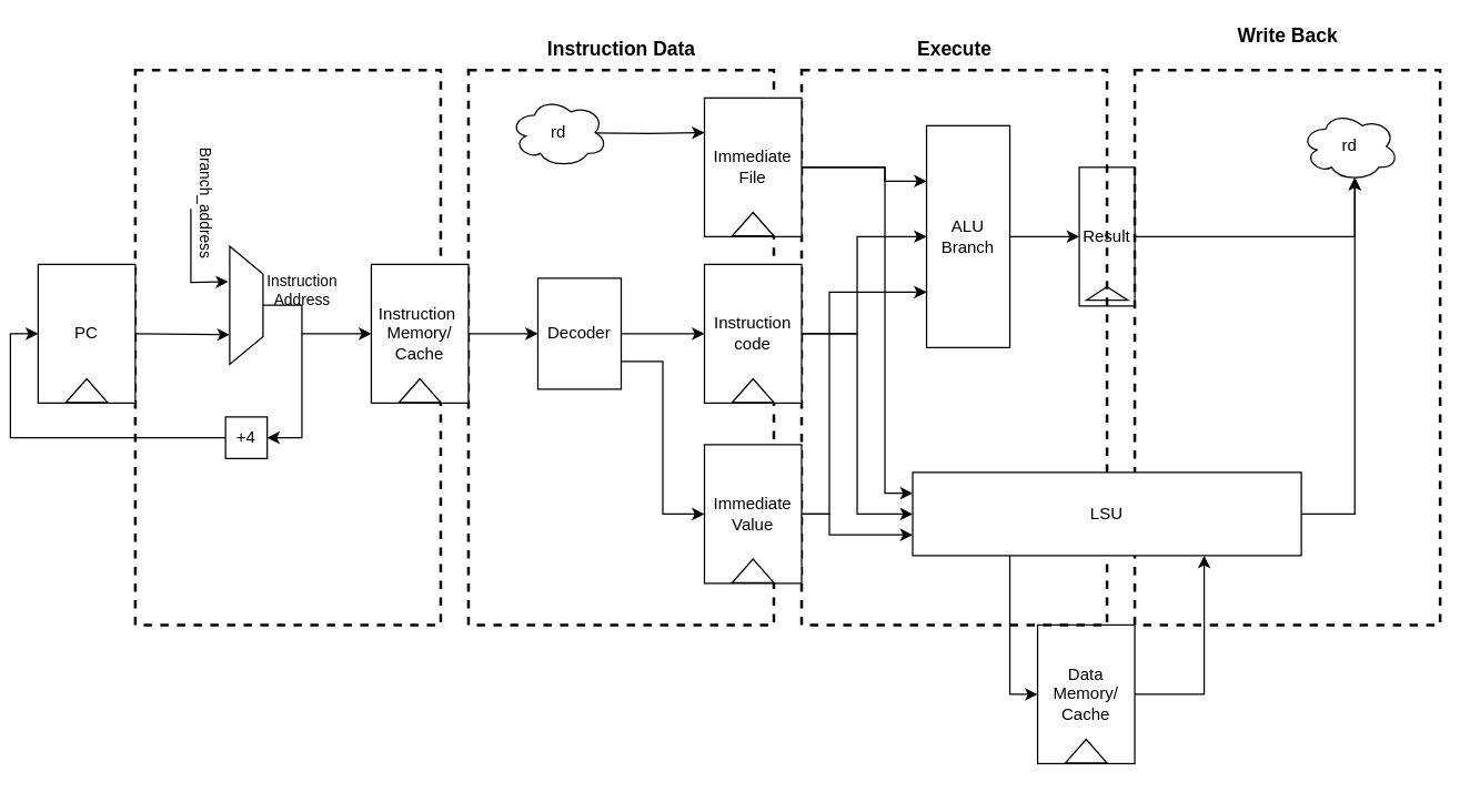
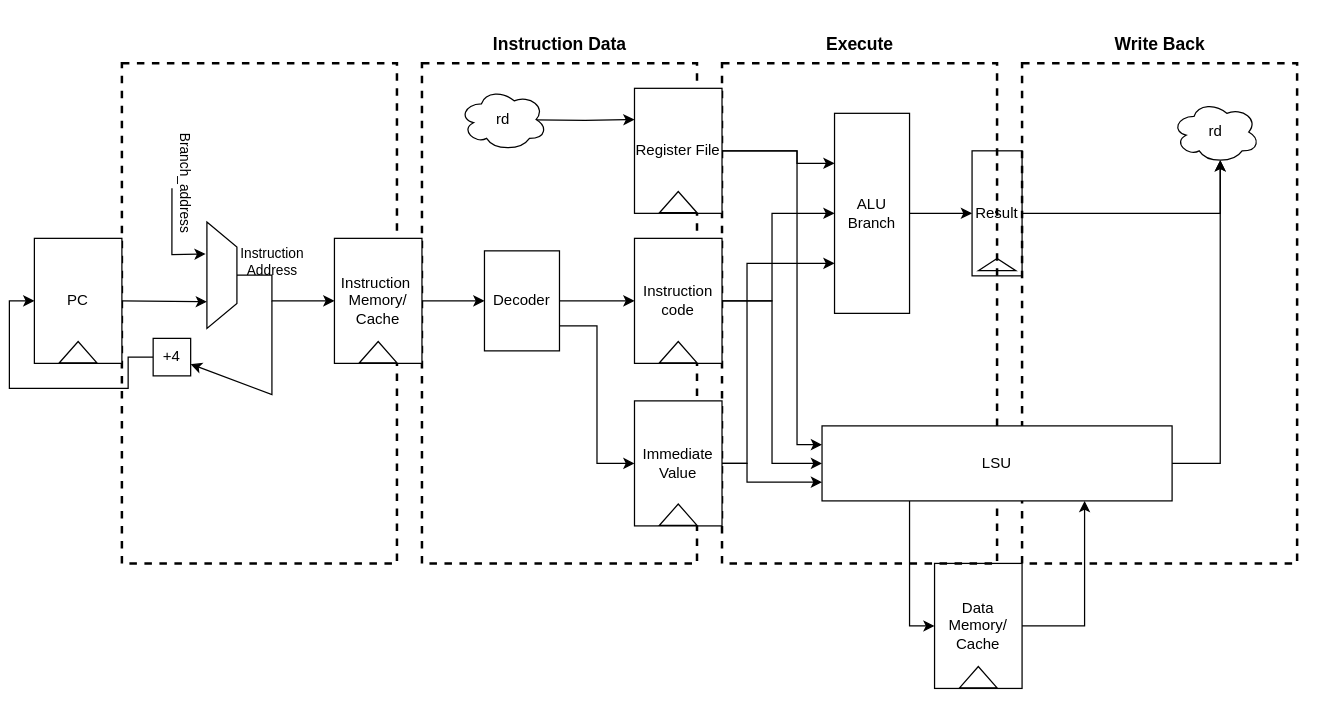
- <mxCell id="17" value="Write Back" style="text;html=1;align=center;verticalAlign=middle;resizable=0;points=[];autosize=1;strokeColor=none;fillColor=none;fontStyle=1;fontSize=14;" parent="1" vertex="1"><mxGeometry x="875" y="10" width="90" height="30" as="geometry" /></mxCell>
+ <mxCell id="17" value="Write Back" style="text;html=1;align=center;verticalAlign=middle;resizable=0;points=[];autosize=1;strokeColor=none;fillColor=none;fontStyle=1;fontSize=14;" parent="1" vertex="1"><mxGeometry x="875" y="20" width="90" height="30" as="geometry" /></mxCell>
- <mxCell id="20" value="Immediate File" style="rounded=0;whiteSpace=wrap;html=1;fillColor=none;" parent="18" vertex="1"><mxGeometry width="70" height="100" as="geometry" /></mxCell>
+ <mxCell id="20" value="Register File" style="rounded=0;whiteSpace=wrap;html=1;fillColor=none;" parent="18" vertex="1"><mxGeometry width="70" height="100" as="geometry" /></mxCell>
- <mxCell id="31" value="+4" style="rounded=0;whiteSpace=wrap;html=1;fillColor=default;" parent="1" vertex="1"><mxGeometry x="155" y="300" width="30" height="30" as="geometry" /></mxCell>
+ <mxCell id="31" value="+4" style="rounded=0;whiteSpace=wrap;html=1;fillColor=default;" parent="1" vertex="1"><mxGeometry x="115" y="270" width="30" height="30" as="geometry" /></mxCell>
